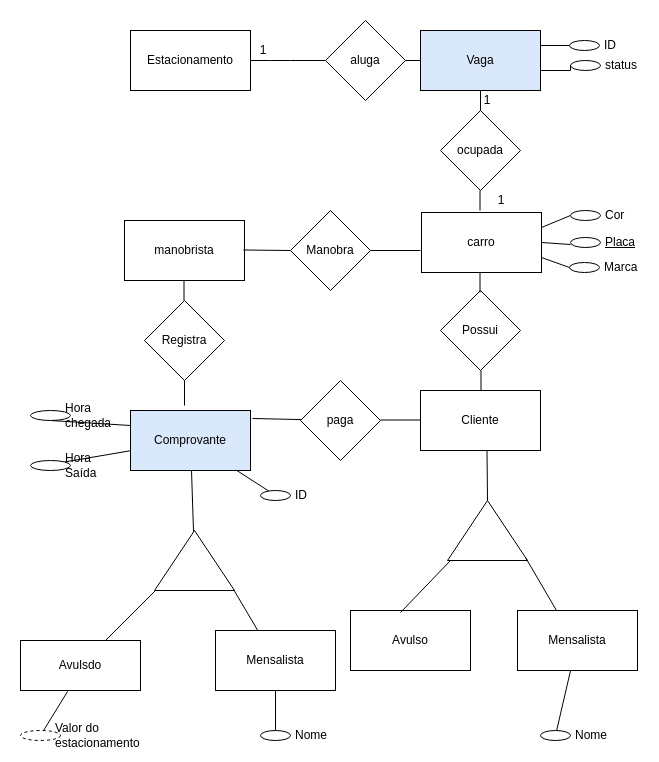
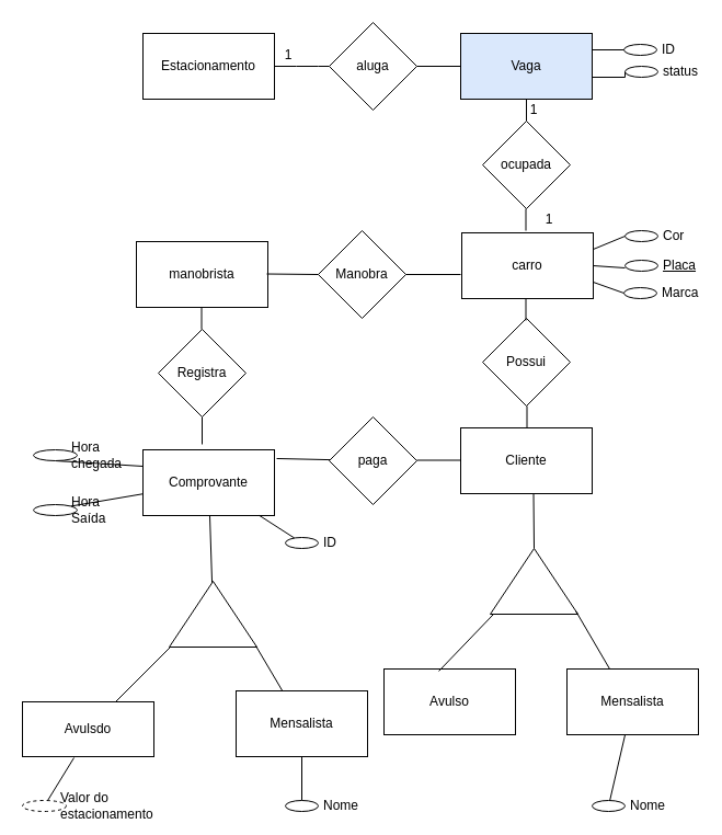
- <mxCell id="11" value="aluga" style="rhombus;whiteSpace=wrap;html=1;" parent="1" vertex="1"><mxGeometry x="325" y="20" width="80" height="80" as="geometry" /></mxCell>
+ <mxCell id="11" value="aluga" style="rhombus;whiteSpace=wrap;html=1;" parent="1" vertex="1"><mxGeometry x="300" y="20" width="80" height="80" as="geometry" /></mxCell>
- <mxCell id="8" value="Comprovante" style="rounded=0;whiteSpace=wrap;html=1;fillColor=#dae8fc;" parent="1" vertex="1"><mxGeometry x="130" y="410" width="120" height="60" as="geometry" /></mxCell>
+ <mxCell id="8" value="Comprovante" style="rounded=0;whiteSpace=wrap;html=1;" parent="1" vertex="1"><mxGeometry x="130" y="410" width="120" height="60" as="geometry" /></mxCell>
